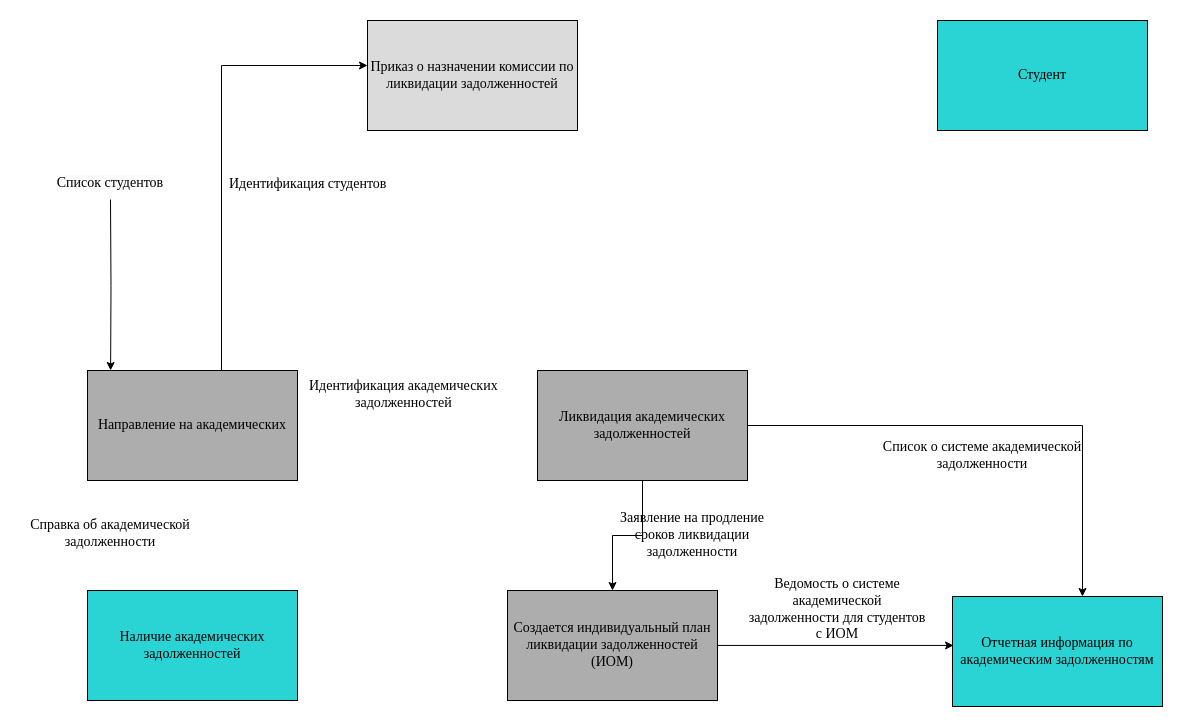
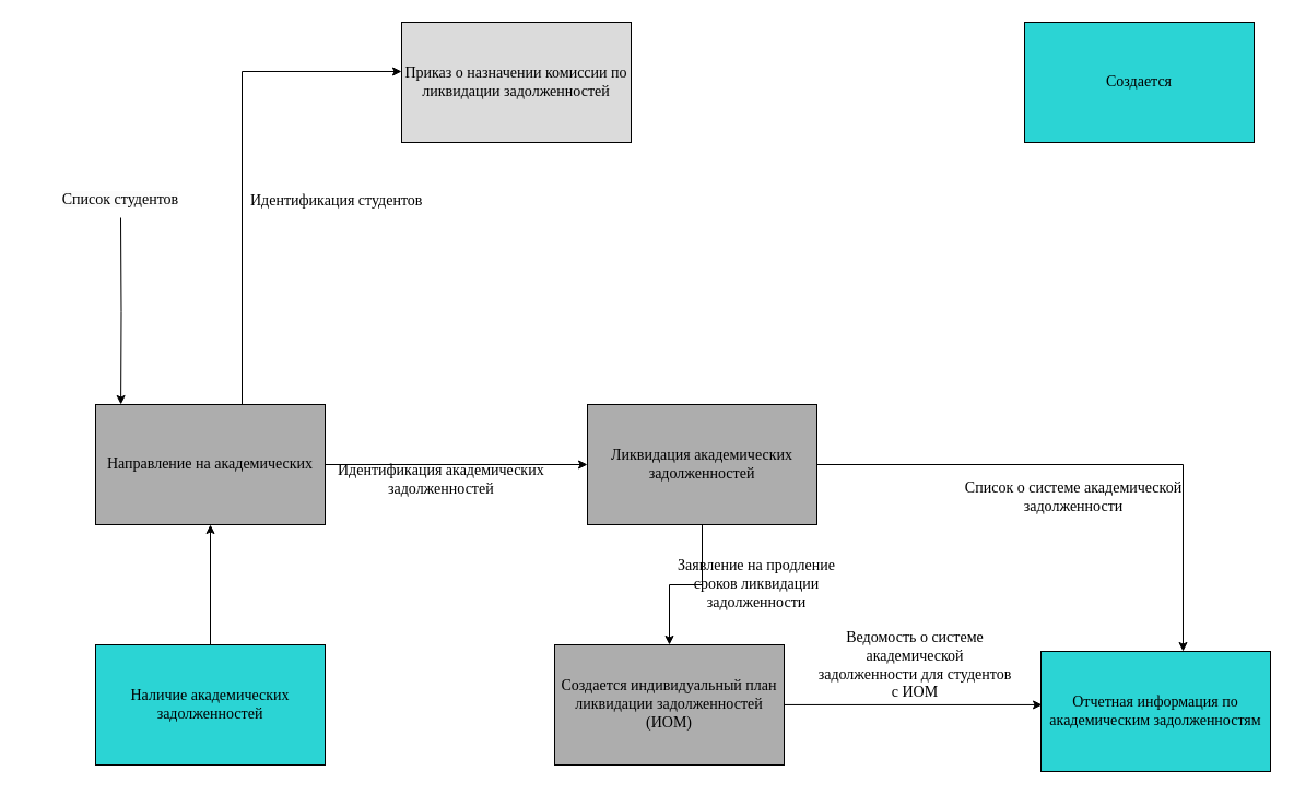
- <mxCell id="2" value="&lt;font style=&quot;font-size: 14px;&quot; face=&quot;Times New Roman&quot;&gt;Студент&lt;/font&gt;" style="rounded=0;whiteSpace=wrap;html=1;fillColor=light-dark(#2BD4D4,var(--ge-dark-color, #121212));" parent="1" vertex="1"><mxGeometry x="937" y="20" width="210" height="110" as="geometry" /></mxCell>
+ <mxCell id="2" value="&lt;font style=&quot;font-size: 14px;&quot; face=&quot;Times New Roman&quot;&gt;Создается&lt;/font&gt;" style="rounded=0;whiteSpace=wrap;html=1;fillColor=light-dark(#2BD4D4,var(--ge-dark-color, #121212));" parent="1" vertex="1"><mxGeometry x="937" y="20" width="210" height="110" as="geometry" /></mxCell>
- <mxCell id="20" value="&lt;div style=&quot;text-align: center;&quot;&gt;&lt;span style=&quot;background-color: transparent; text-align: left; font-size: 14px;&quot;&gt;&lt;font face=&quot;Times New Roman&quot;&gt;Идентификация&lt;/font&gt;&lt;/span&gt;&lt;font face=&quot;Times New Roman&quot;&gt;&lt;span style=&quot;font-size: 14px;&quot;&gt;&amp;nbsp;академических задолженностей&lt;/span&gt;&lt;/font&gt;&lt;/div&gt;" style="text;whiteSpace=wrap;html=1;" vertex="1" parent="1"><mxGeometry x="307" y="370" width="190" height="40" as="geometry" /></mxCell>
+ <mxCell id="20" value="&lt;div style=&quot;text-align: center;&quot;&gt;&lt;span style=&quot;background-color: transparent; text-align: left; font-size: 14px;&quot;&gt;&lt;font face=&quot;Times New Roman&quot;&gt;Идентификация&lt;/font&gt;&lt;/span&gt;&lt;font face=&quot;Times New Roman&quot;&gt;&lt;span style=&quot;font-size: 14px;&quot;&gt;&amp;nbsp;академических задолженностей&lt;/span&gt;&lt;/font&gt;&lt;/div&gt;" style="text;whiteSpace=wrap;html=1;" vertex="1" parent="1"><mxGeometry x="307" y="415" width="190" height="40" as="geometry" /></mxCell>
+ <mxCell id="3" style="edgeStyle=orthogonalEdgeStyle;rounded=0;orthogonalLoop=1;jettySize=auto;html=1;entryX=0;entryY=0.5;entryDx=0;entryDy=0;" parent="1" source="4" target="6" edge="1"><mxGeometry relative="1" as="geometry" /></mxCell>
- <mxCell id="15" value="&lt;font face=&quot;Times New Roman&quot;&gt;&lt;span style=&quot;font-size: 14px;&quot;&gt;Справка об академической задолженности&lt;/span&gt;&lt;/font&gt;" style="text;whiteSpace=wrap;html=1;align=center;" parent="1" vertex="1"><mxGeometry x="20" y="510" width="180" height="40" as="geometry" /></mxCell>
+ <mxCell id="10" style="edgeStyle=orthogonalEdgeStyle;rounded=0;orthogonalLoop=1;jettySize=auto;html=1;entryX=0.5;entryY=1;entryDx=0;entryDy=0;" parent="1" source="11" target="4" edge="1"><mxGeometry relative="1" as="geometry" /></mxCell>
